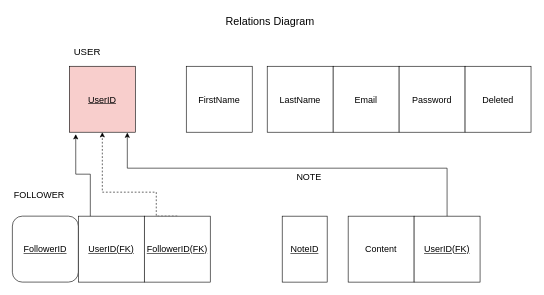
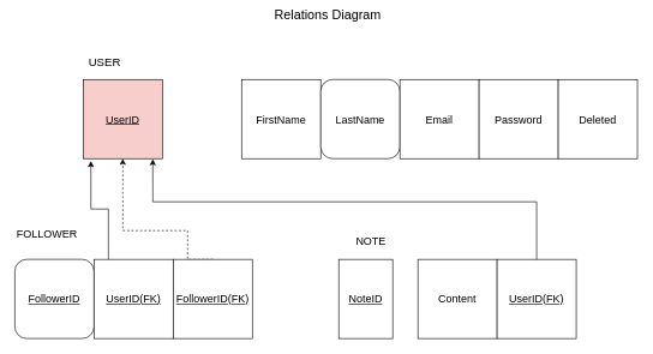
- <mxCell id="20" value="&lt;font style=&quot;font-size: 18px;&quot;&gt;Relations Diagram&lt;/font&gt;" style="text;strokeColor=none;align=center;fillColor=none;html=1;verticalAlign=middle;whiteSpace=wrap;rounded=0;" vertex="1" parent="1"><mxGeometry x="370" y="20" width="160" height="30" as="geometry" /></mxCell>
+ <mxCell id="20" value="&lt;font style=&quot;font-size: 18px;&quot;&gt;Relations Diagram&lt;/font&gt;" style="text;strokeColor=none;align=center;fillColor=none;html=1;verticalAlign=middle;whiteSpace=wrap;rounded=0;" vertex="1" parent="1"><mxGeometry x="375" y="5" width="160" height="30" as="geometry" /></mxCell>
- <mxCell id="3" value="&lt;font style=&quot;font-size: 15px;&quot;&gt;FirstName&lt;/font&gt;" style="whiteSpace=wrap;html=1;aspect=fixed;" vertex="1" parent="1"><mxGeometry x="310" y="110" width="110" height="110" as="geometry" /></mxCell>
+ <mxCell id="3" value="&lt;font style=&quot;font-size: 15px;&quot;&gt;FirstName&lt;/font&gt;" style="whiteSpace=wrap;html=1;aspect=fixed;" vertex="1" parent="1"><mxGeometry x="335" y="110" width="110" height="110" as="geometry" /></mxCell>
- <mxCell id="4" value="&lt;font style=&quot;font-size: 15px;&quot;&gt;LastName&lt;/font&gt;" style="whiteSpace=wrap;html=1;aspect=fixed;" vertex="1" parent="1"><mxGeometry x="445" y="110" width="110" height="110" as="geometry" /></mxCell>
+ <mxCell id="4" value="&lt;font style=&quot;font-size: 15px;&quot;&gt;LastName&lt;/font&gt;" style="whiteSpace=wrap;html=1;aspect=fixed;rounded=1;" vertex="1" parent="1"><mxGeometry x="445" y="110" width="110" height="110" as="geometry" /></mxCell>
- <mxCell id="18" value="&lt;font style=&quot;font-size: 15px;&quot;&gt;NOTE&lt;/font&gt;" style="text;strokeColor=none;align=center;fillColor=none;html=1;verticalAlign=middle;whiteSpace=wrap;rounded=0;" vertex="1" parent="1"><mxGeometry x="470" y="280" width="90" height="30" as="geometry" /></mxCell>
+ <mxCell id="18" value="&lt;font style=&quot;font-size: 15px;&quot;&gt;NOTE&lt;/font&gt;" style="text;strokeColor=none;align=center;fillColor=none;html=1;verticalAlign=middle;whiteSpace=wrap;rounded=0;" vertex="1" parent="1"><mxGeometry x="470" y="320" width="90" height="30" as="geometry" /></mxCell>
